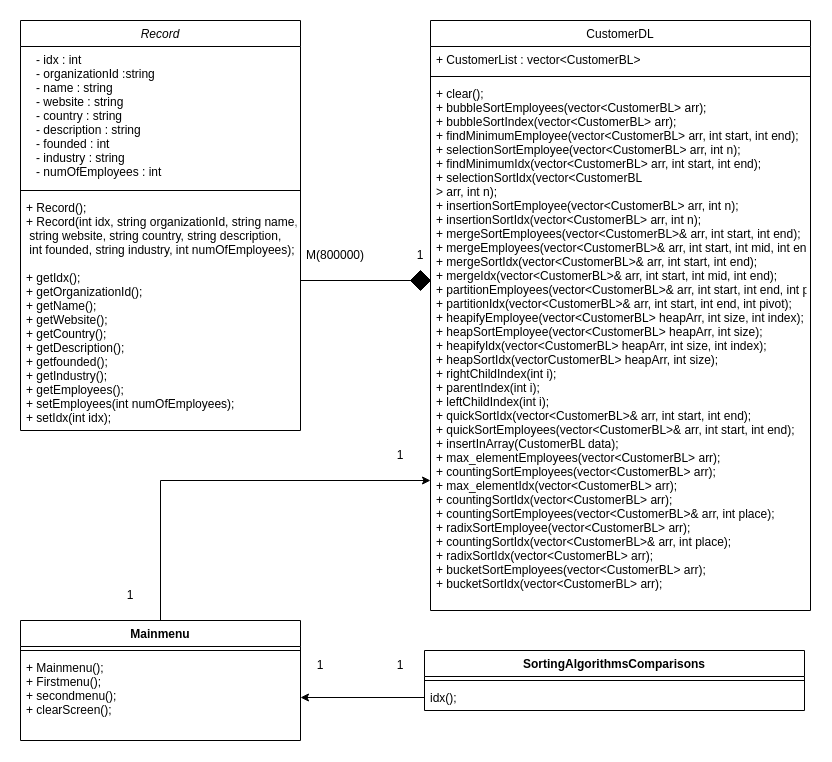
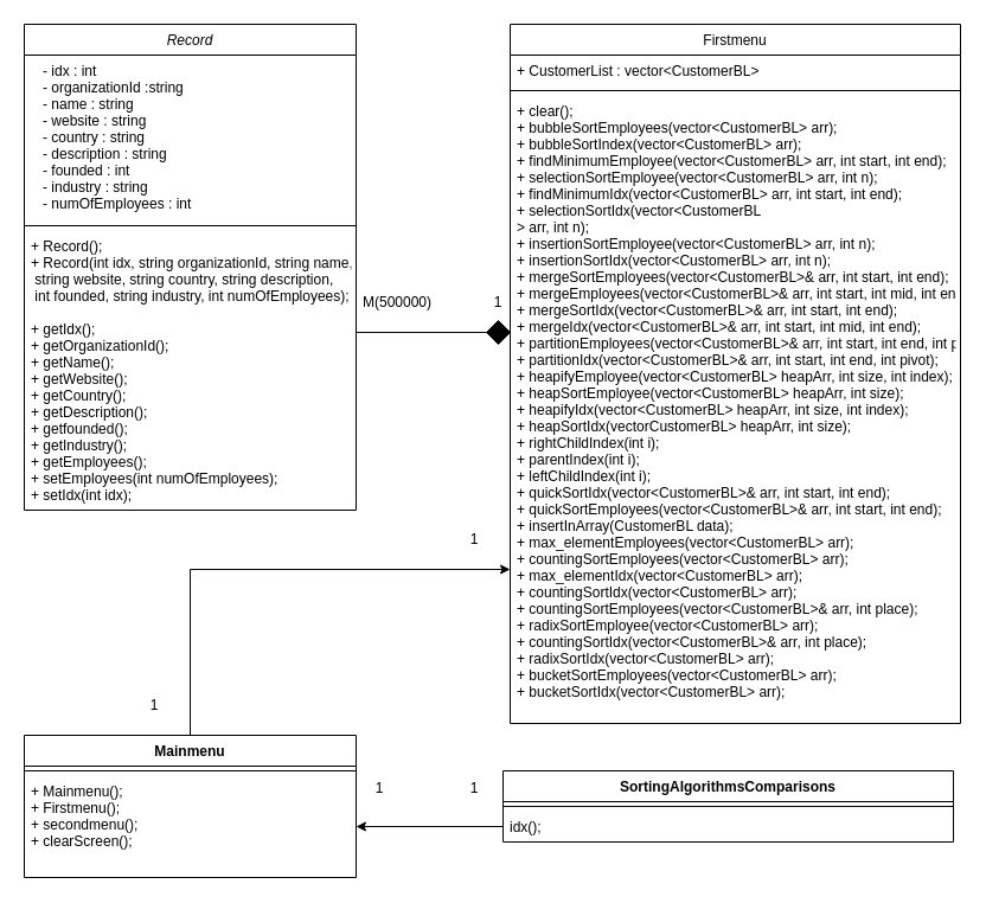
- <mxCell id="6" value="CustomerDL" style="swimlane;fontStyle=0;align=center;verticalAlign=top;childLayout=stackLayout;horizontal=1;startSize=26;horizontalStack=0;resizeParent=1;resizeLast=0;collapsible=1;marginBottom=0;rounded=0;shadow=0;strokeWidth=1;" parent="1" vertex="1"><mxGeometry x="430" y="20" width="380" height="590" as="geometry"><mxRectangle x="550" y="140" width="160" height="26" as="alternateBounds" /></mxGeometry></mxCell>
+ <mxCell id="6" value="Firstmenu" style="swimlane;fontStyle=0;align=center;verticalAlign=top;childLayout=stackLayout;horizontal=1;startSize=26;horizontalStack=0;resizeParent=1;resizeLast=0;collapsible=1;marginBottom=0;rounded=0;shadow=0;strokeWidth=1;" parent="1" vertex="1"><mxGeometry x="430" y="20" width="380" height="590" as="geometry"><mxRectangle x="550" y="140" width="160" height="26" as="alternateBounds" /></mxGeometry></mxCell>
- <mxCell id="12" value="M(800000)" style="text;html=1;strokeColor=none;fillColor=none;align=center;verticalAlign=middle;whiteSpace=wrap;rounded=0;" parent="1" vertex="1"><mxGeometry x="310" y="240" width="50" height="30" as="geometry" /></mxCell>
+ <mxCell id="12" value="M(500000)" style="text;html=1;strokeColor=none;fillColor=none;align=center;verticalAlign=middle;whiteSpace=wrap;rounded=0;" parent="1" vertex="1"><mxGeometry x="310" y="240" width="50" height="30" as="geometry" /></mxCell>
